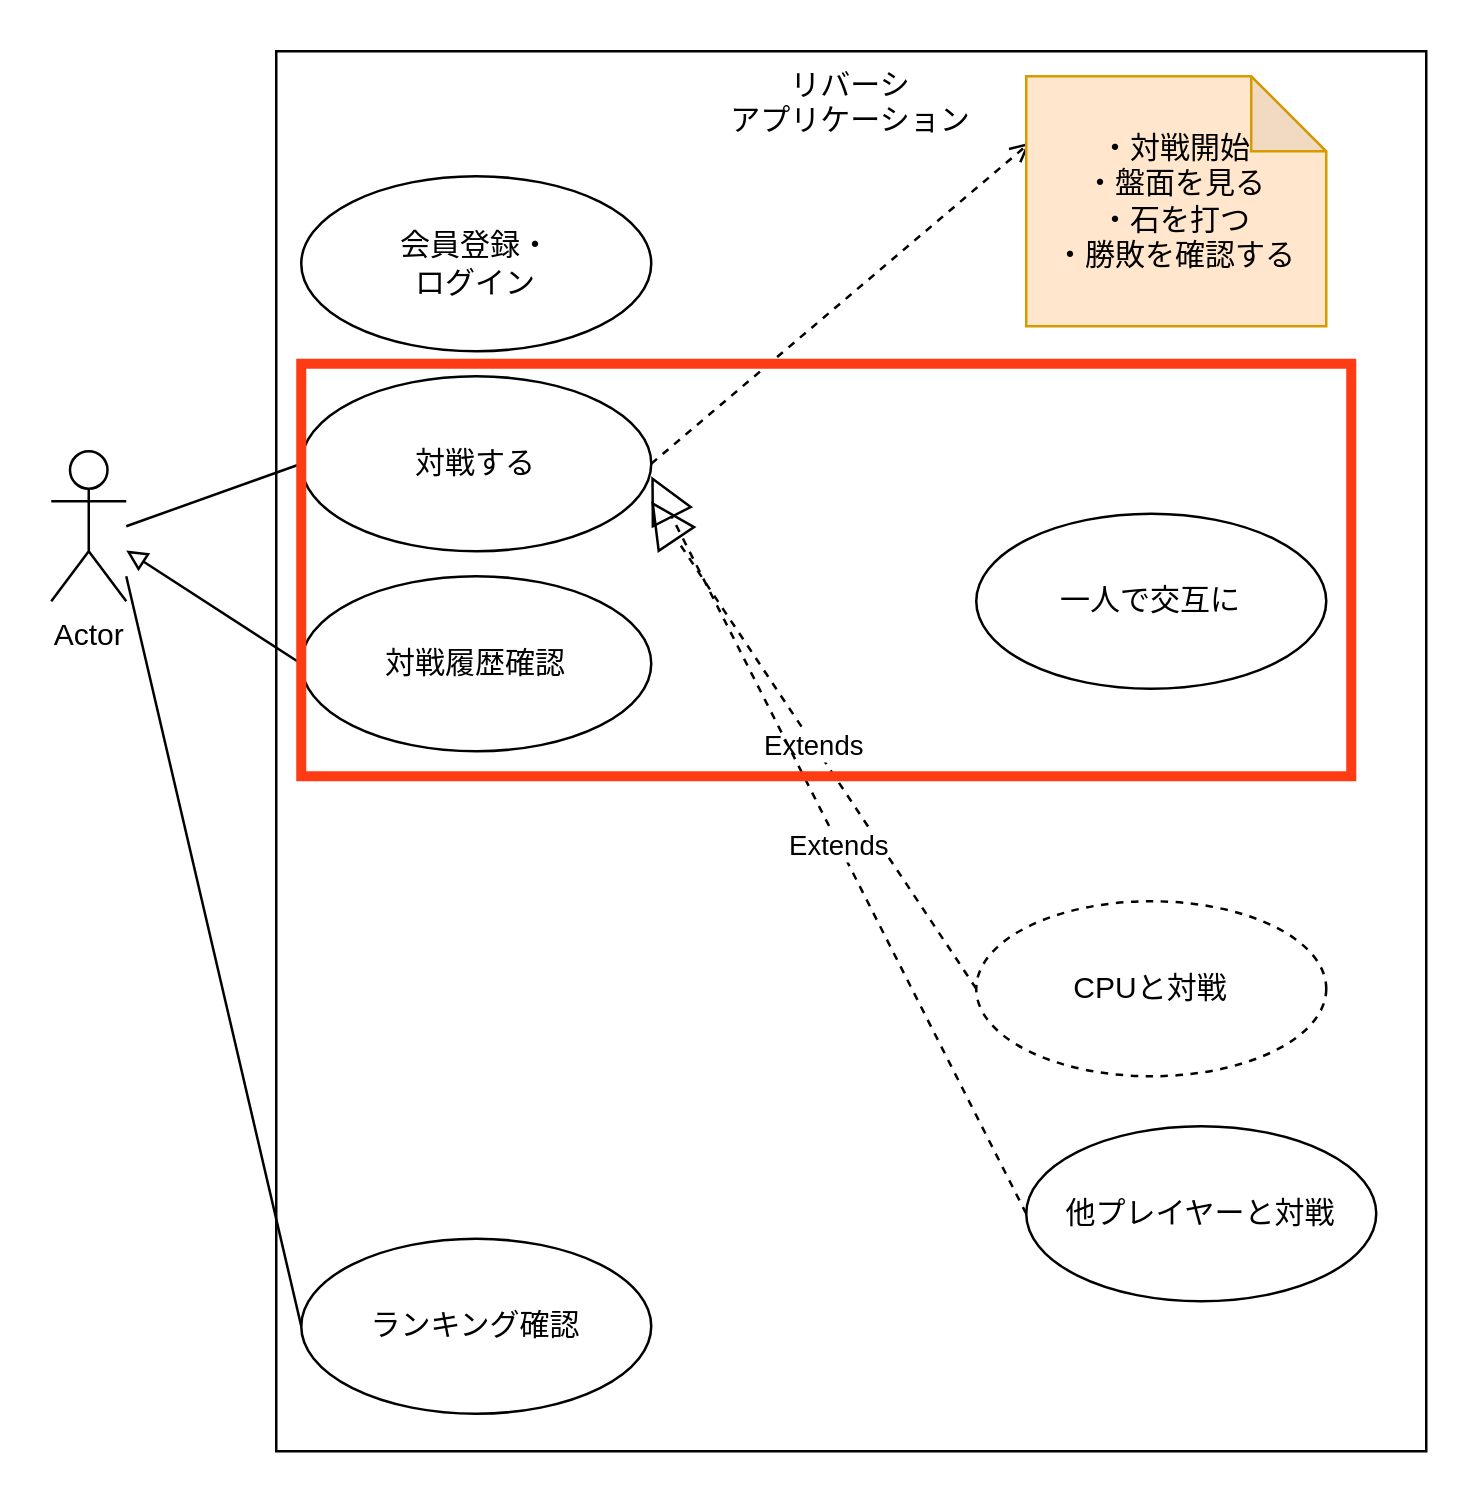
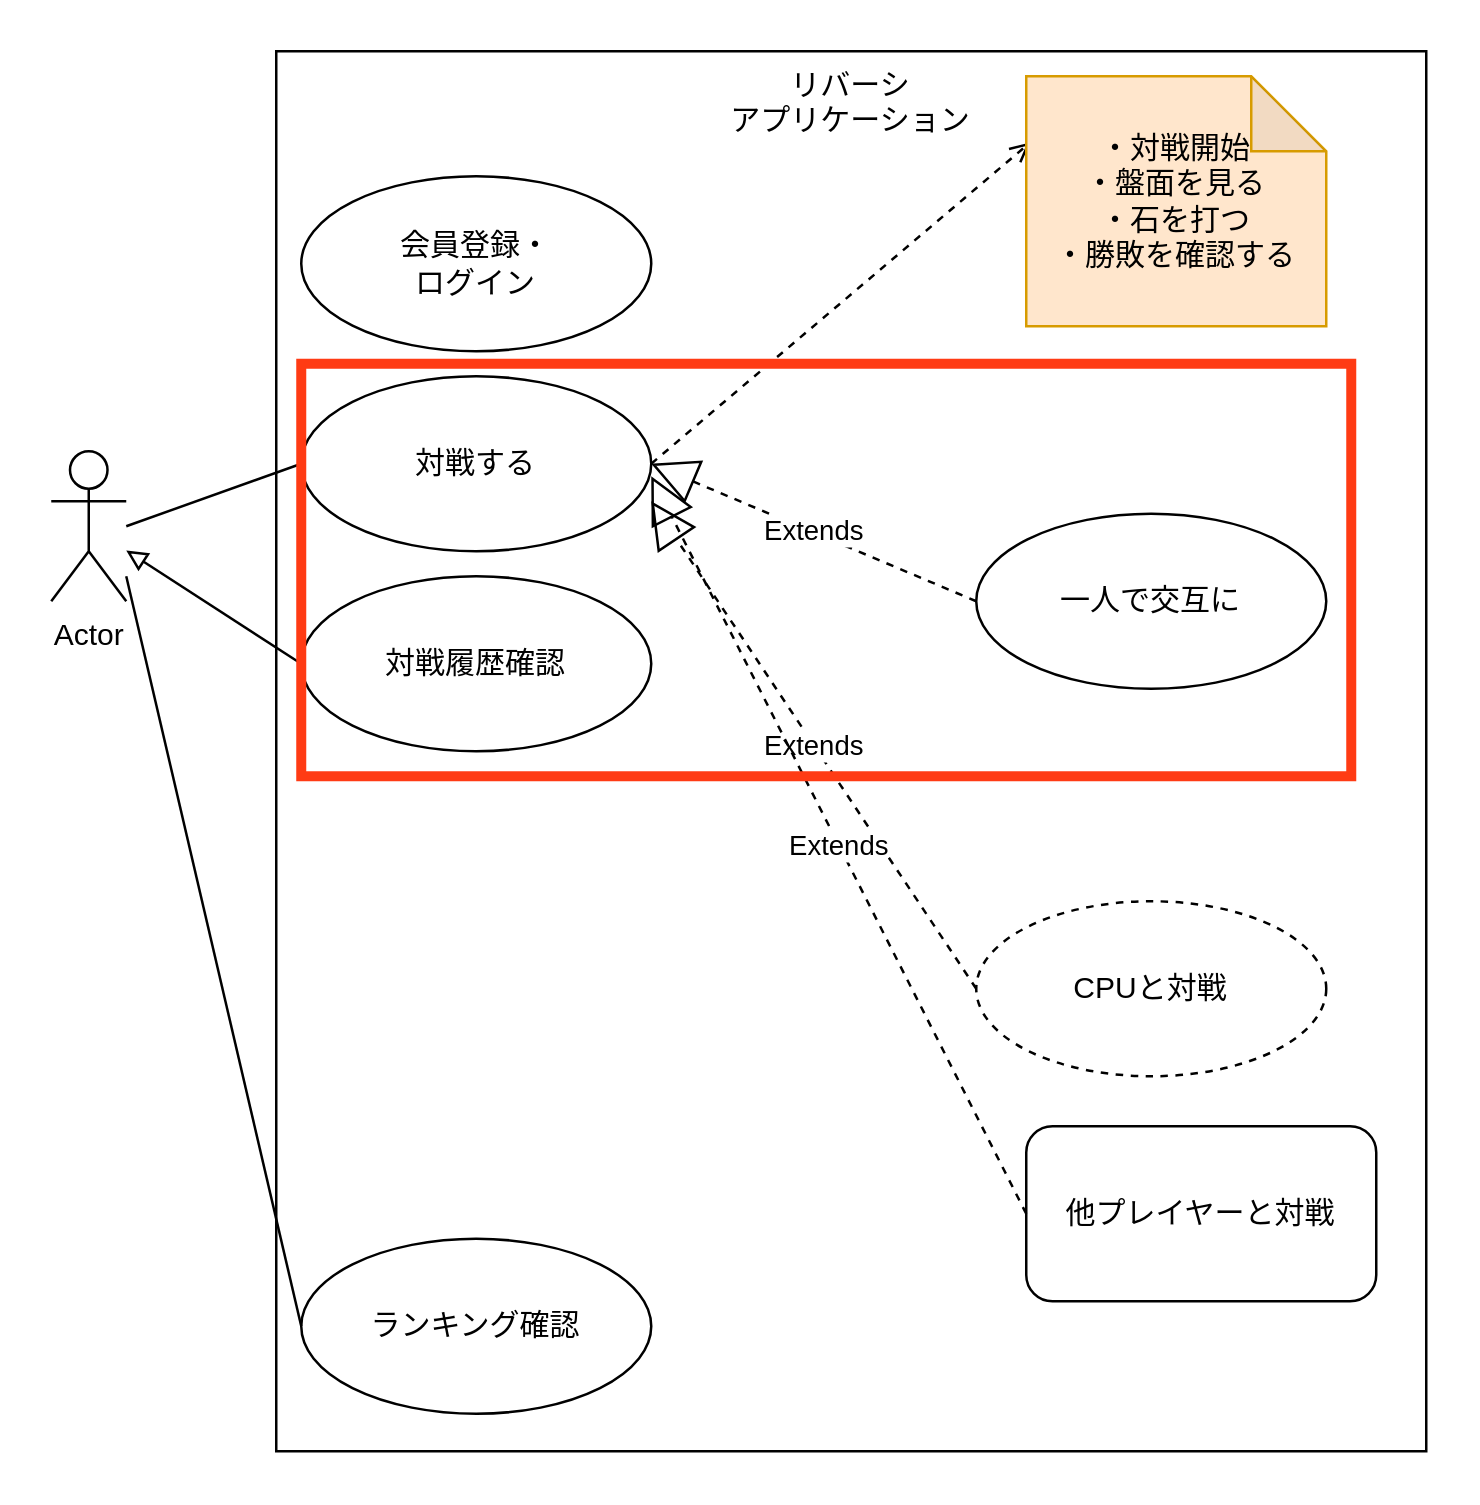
+ <mxCell id="14" value="Extends" style="endArrow=block;endSize=16;endFill=0;html=1;dashed=1;exitX=0;exitY=0.5;exitDx=0;exitDy=0;entryX=1;entryY=0.5;entryDx=0;entryDy=0;" parent="1" source="11" target="5" edge="1"><mxGeometry width="160" relative="1" as="geometry"><mxPoint x="270" y="270" as="sourcePoint" /><mxPoint x="430" y="270" as="targetPoint" /></mxGeometry></mxCell>
- <mxCell id="13" value="他プレイヤーと対戦" style="ellipse;whiteSpace=wrap;html=1;" parent="1" vertex="1"><mxGeometry x="410" y="450" width="140" height="70" as="geometry" /></mxCell>
+ <mxCell id="13" value="他プレイヤーと対戦" style="whiteSpace=wrap;html=1;rounded=1;" parent="1" vertex="1"><mxGeometry x="410" y="450" width="140" height="70" as="geometry" /></mxCell>
